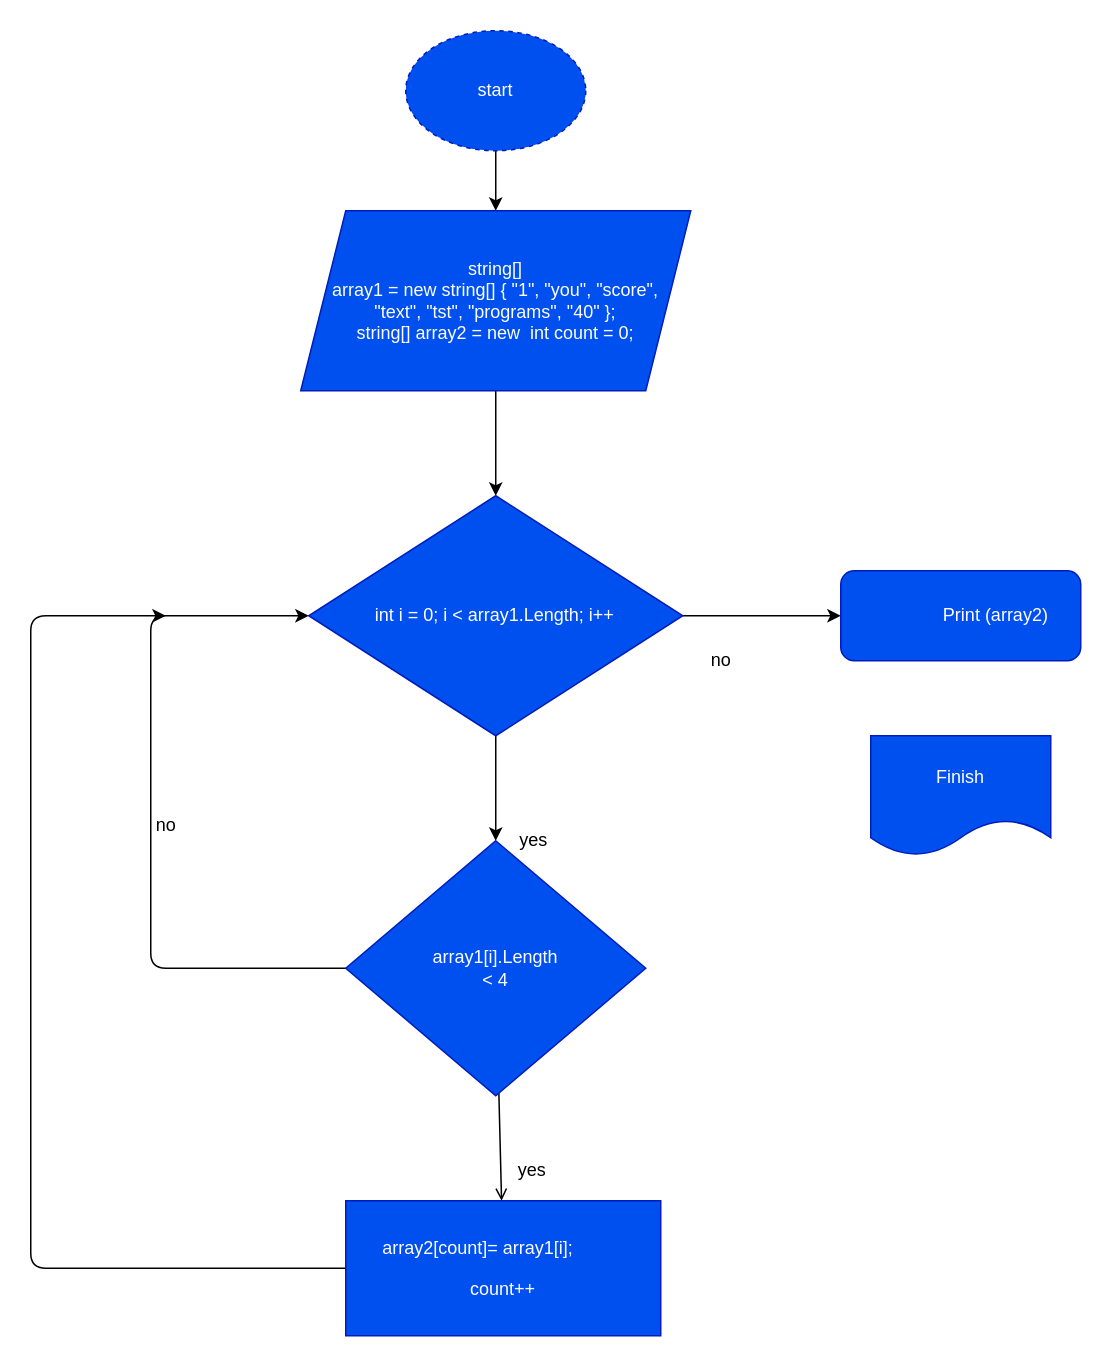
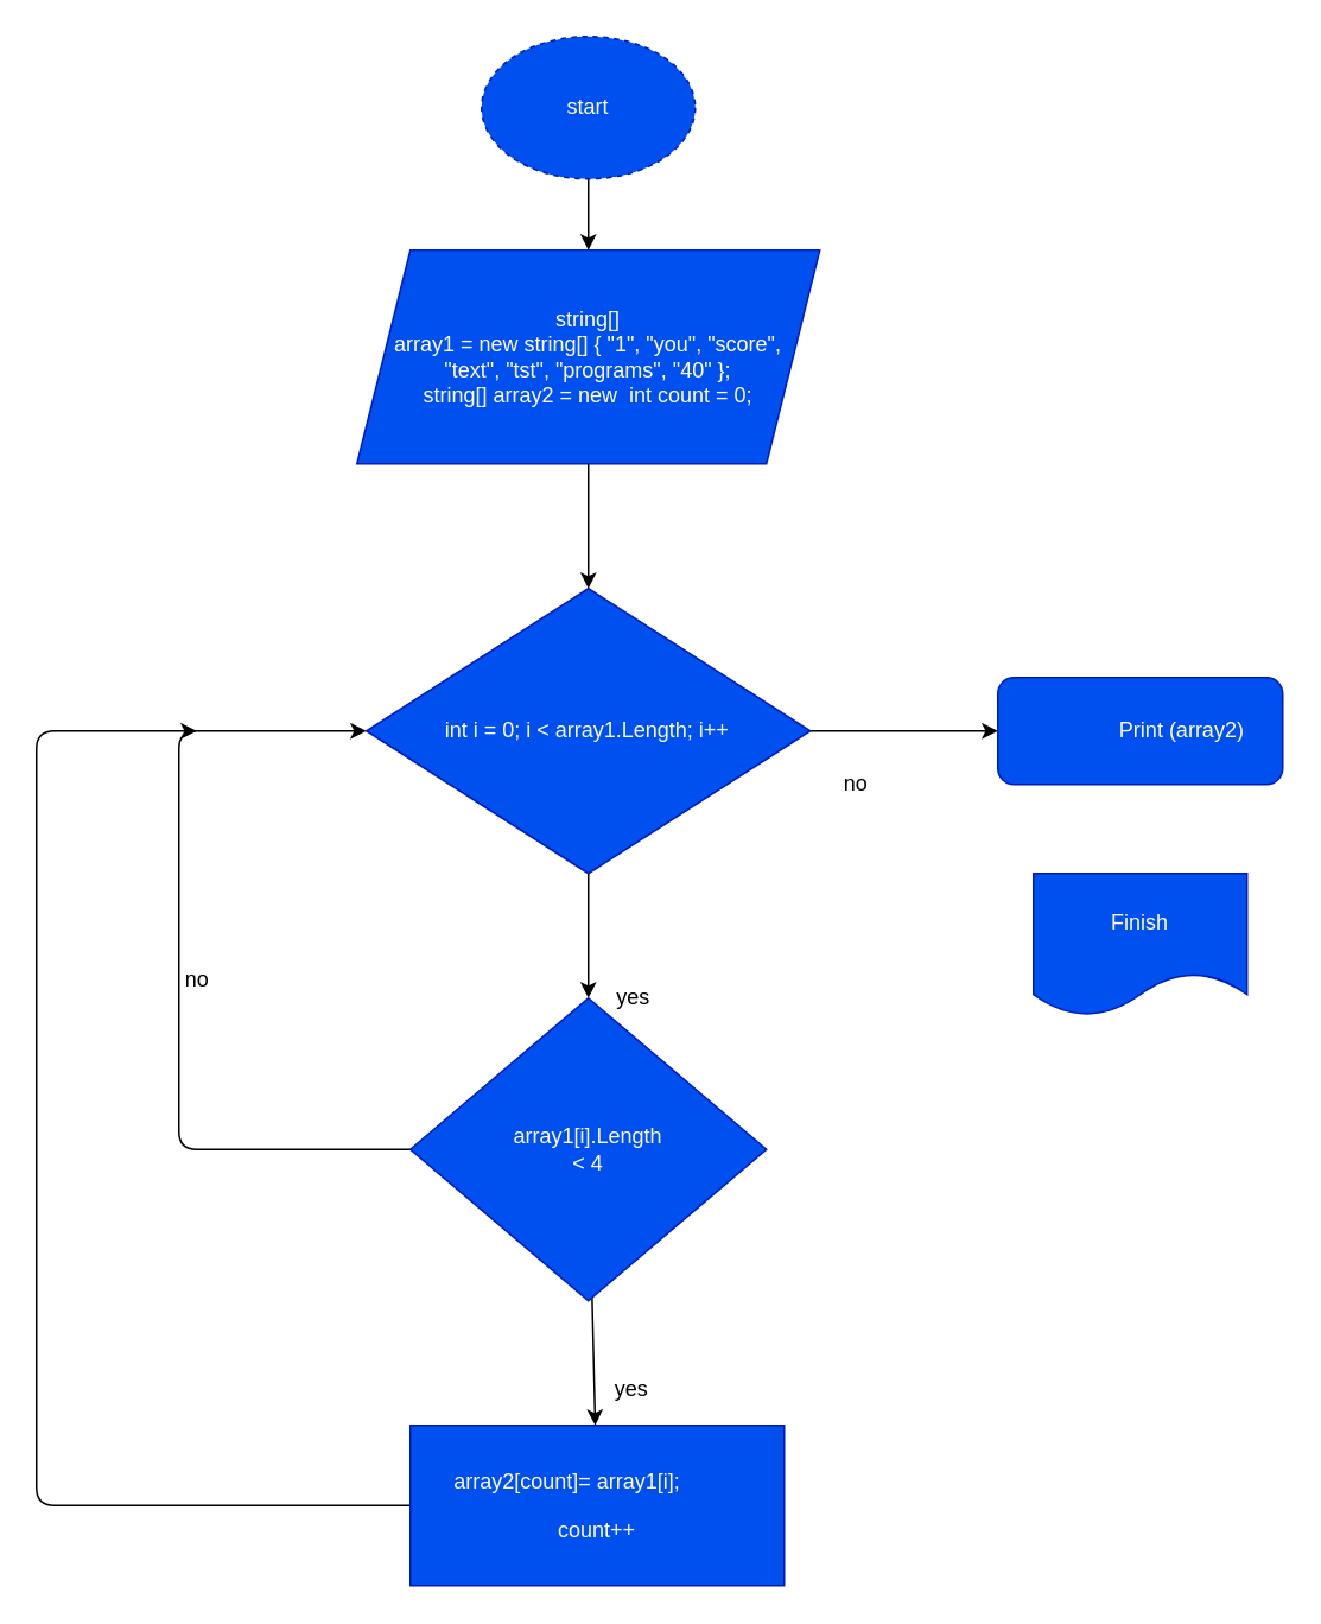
- <mxCell id="9" style="edgeStyle=none;html=1;endArrow=open;" edge="1" parent="1" source="11" target="13"><mxGeometry relative="1" as="geometry"><mxPoint x="330" y="830" as="targetPoint" /></mxGeometry></mxCell>
+ <mxCell id="9" style="edgeStyle=none;html=1;" edge="1" parent="1" source="11" target="13"><mxGeometry relative="1" as="geometry"><mxPoint x="330" y="830" as="targetPoint" /></mxGeometry></mxCell>
